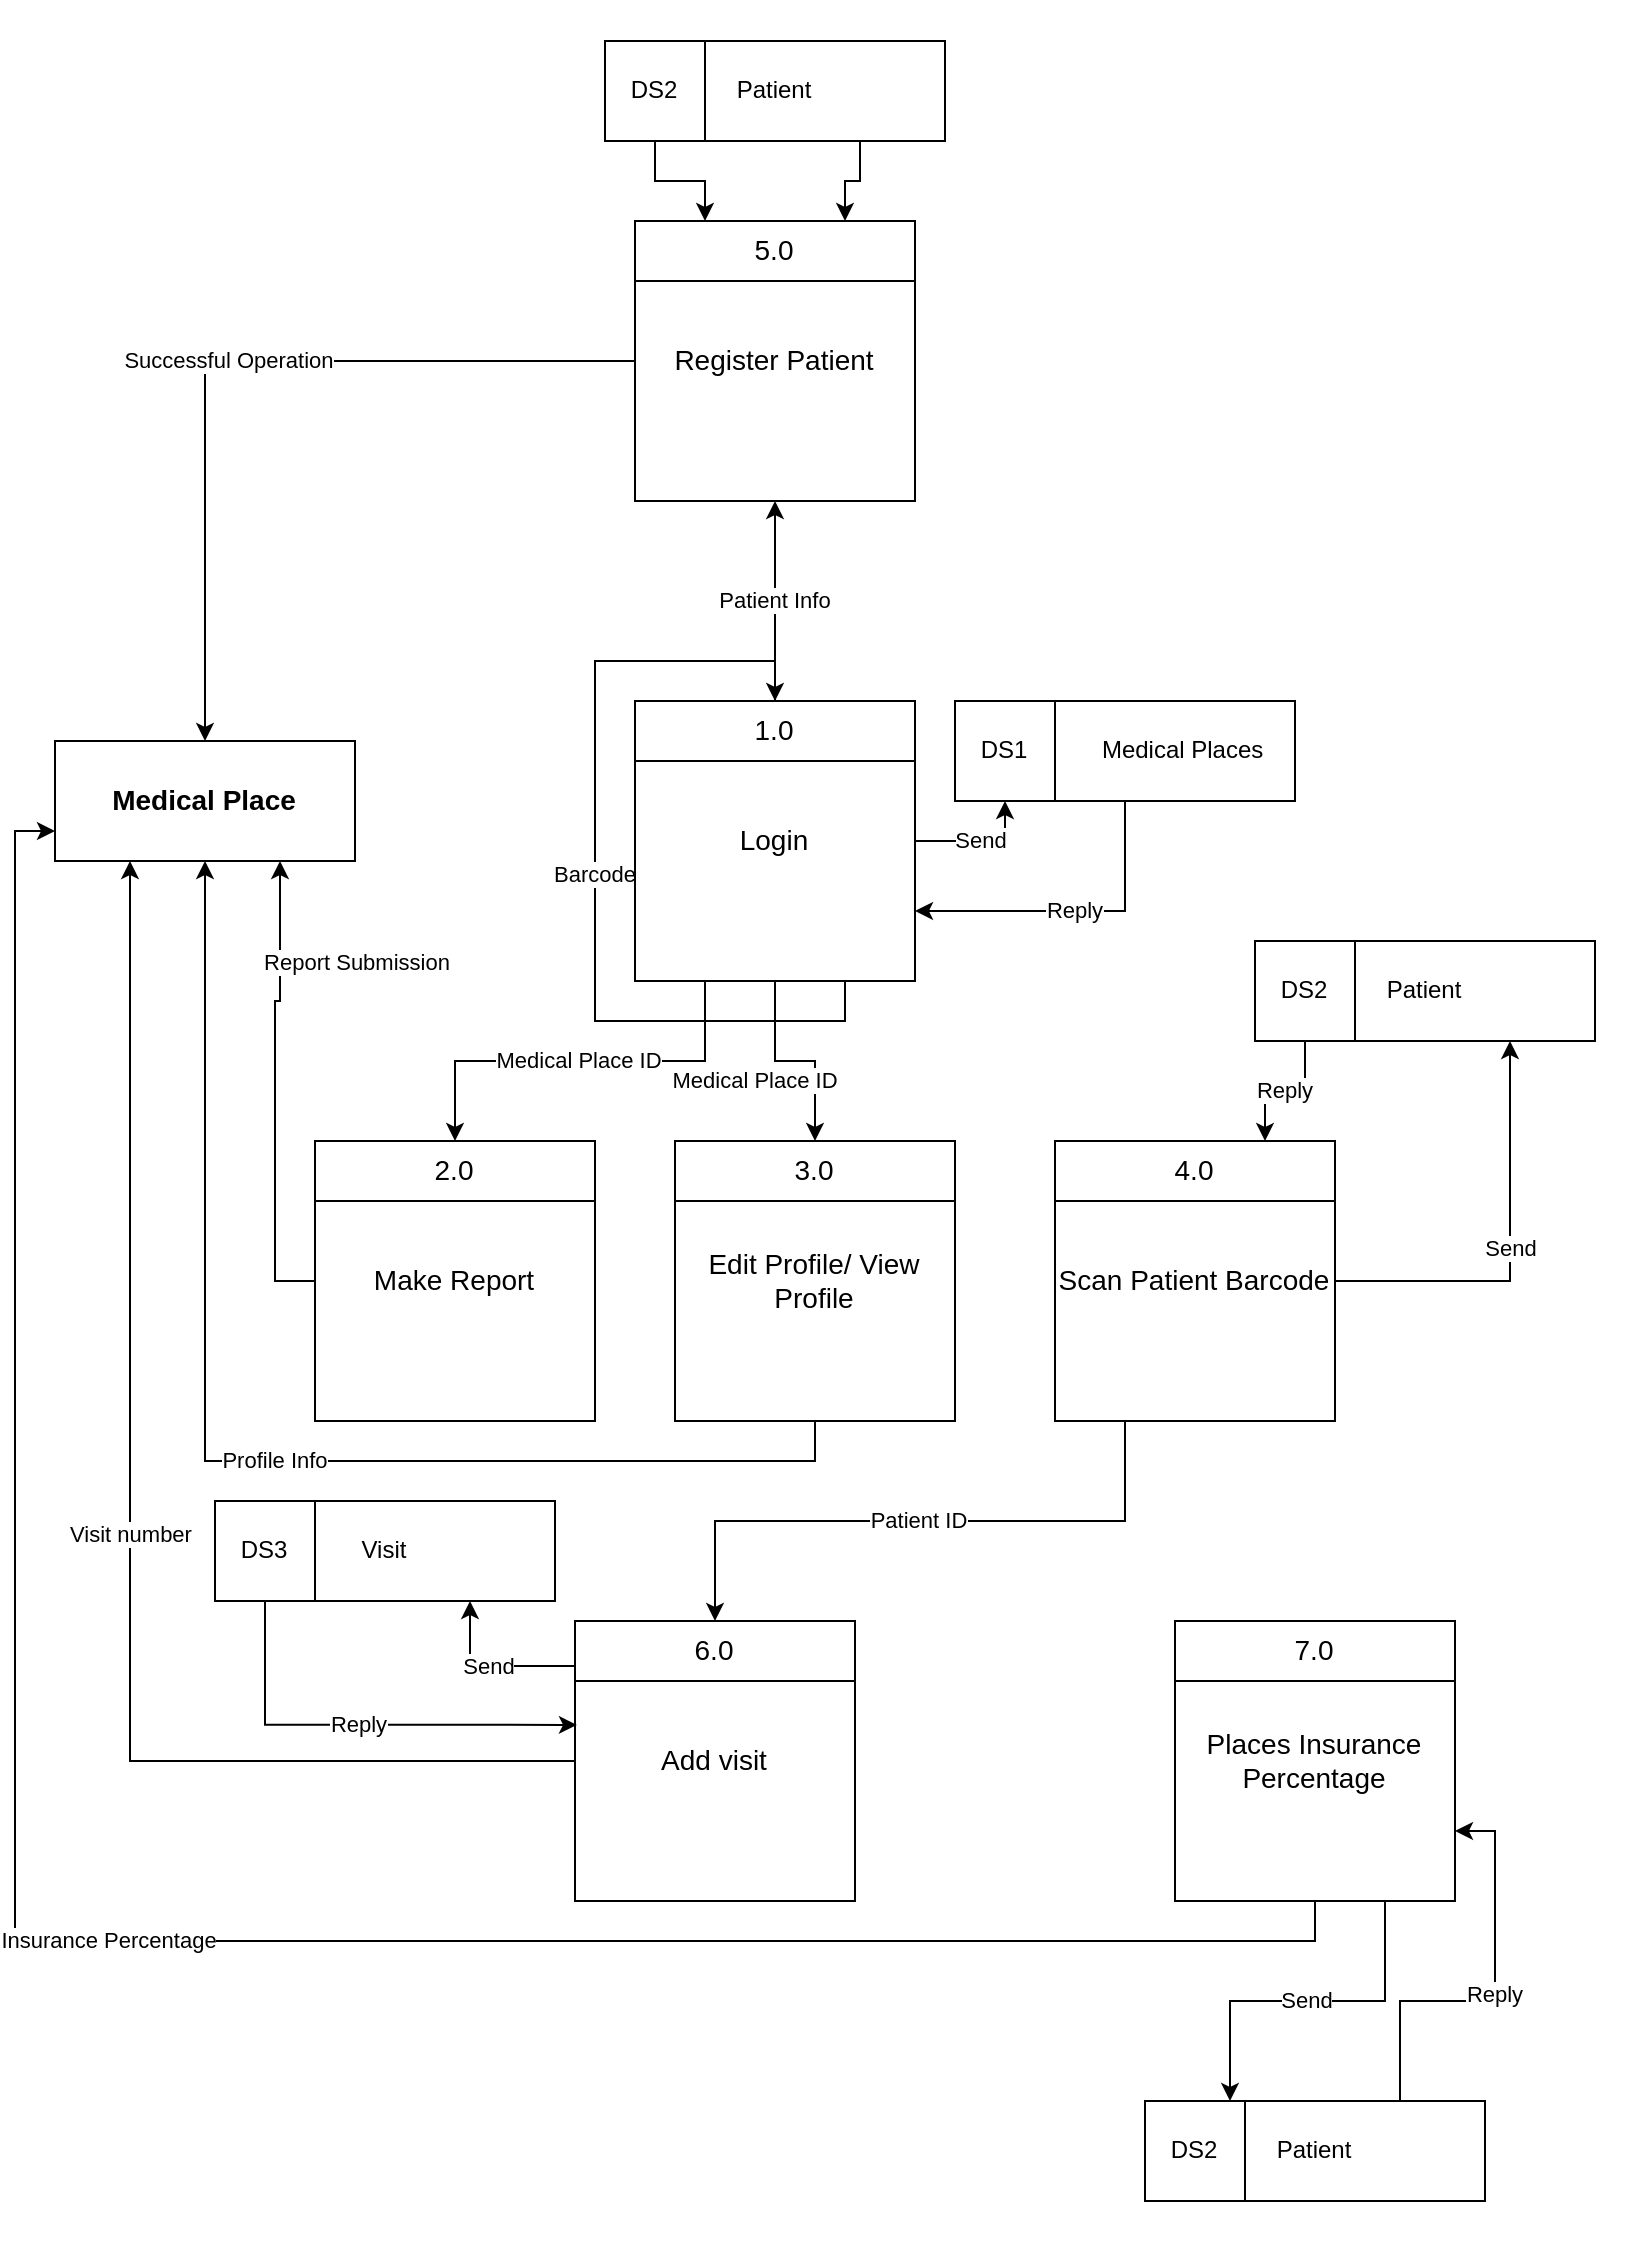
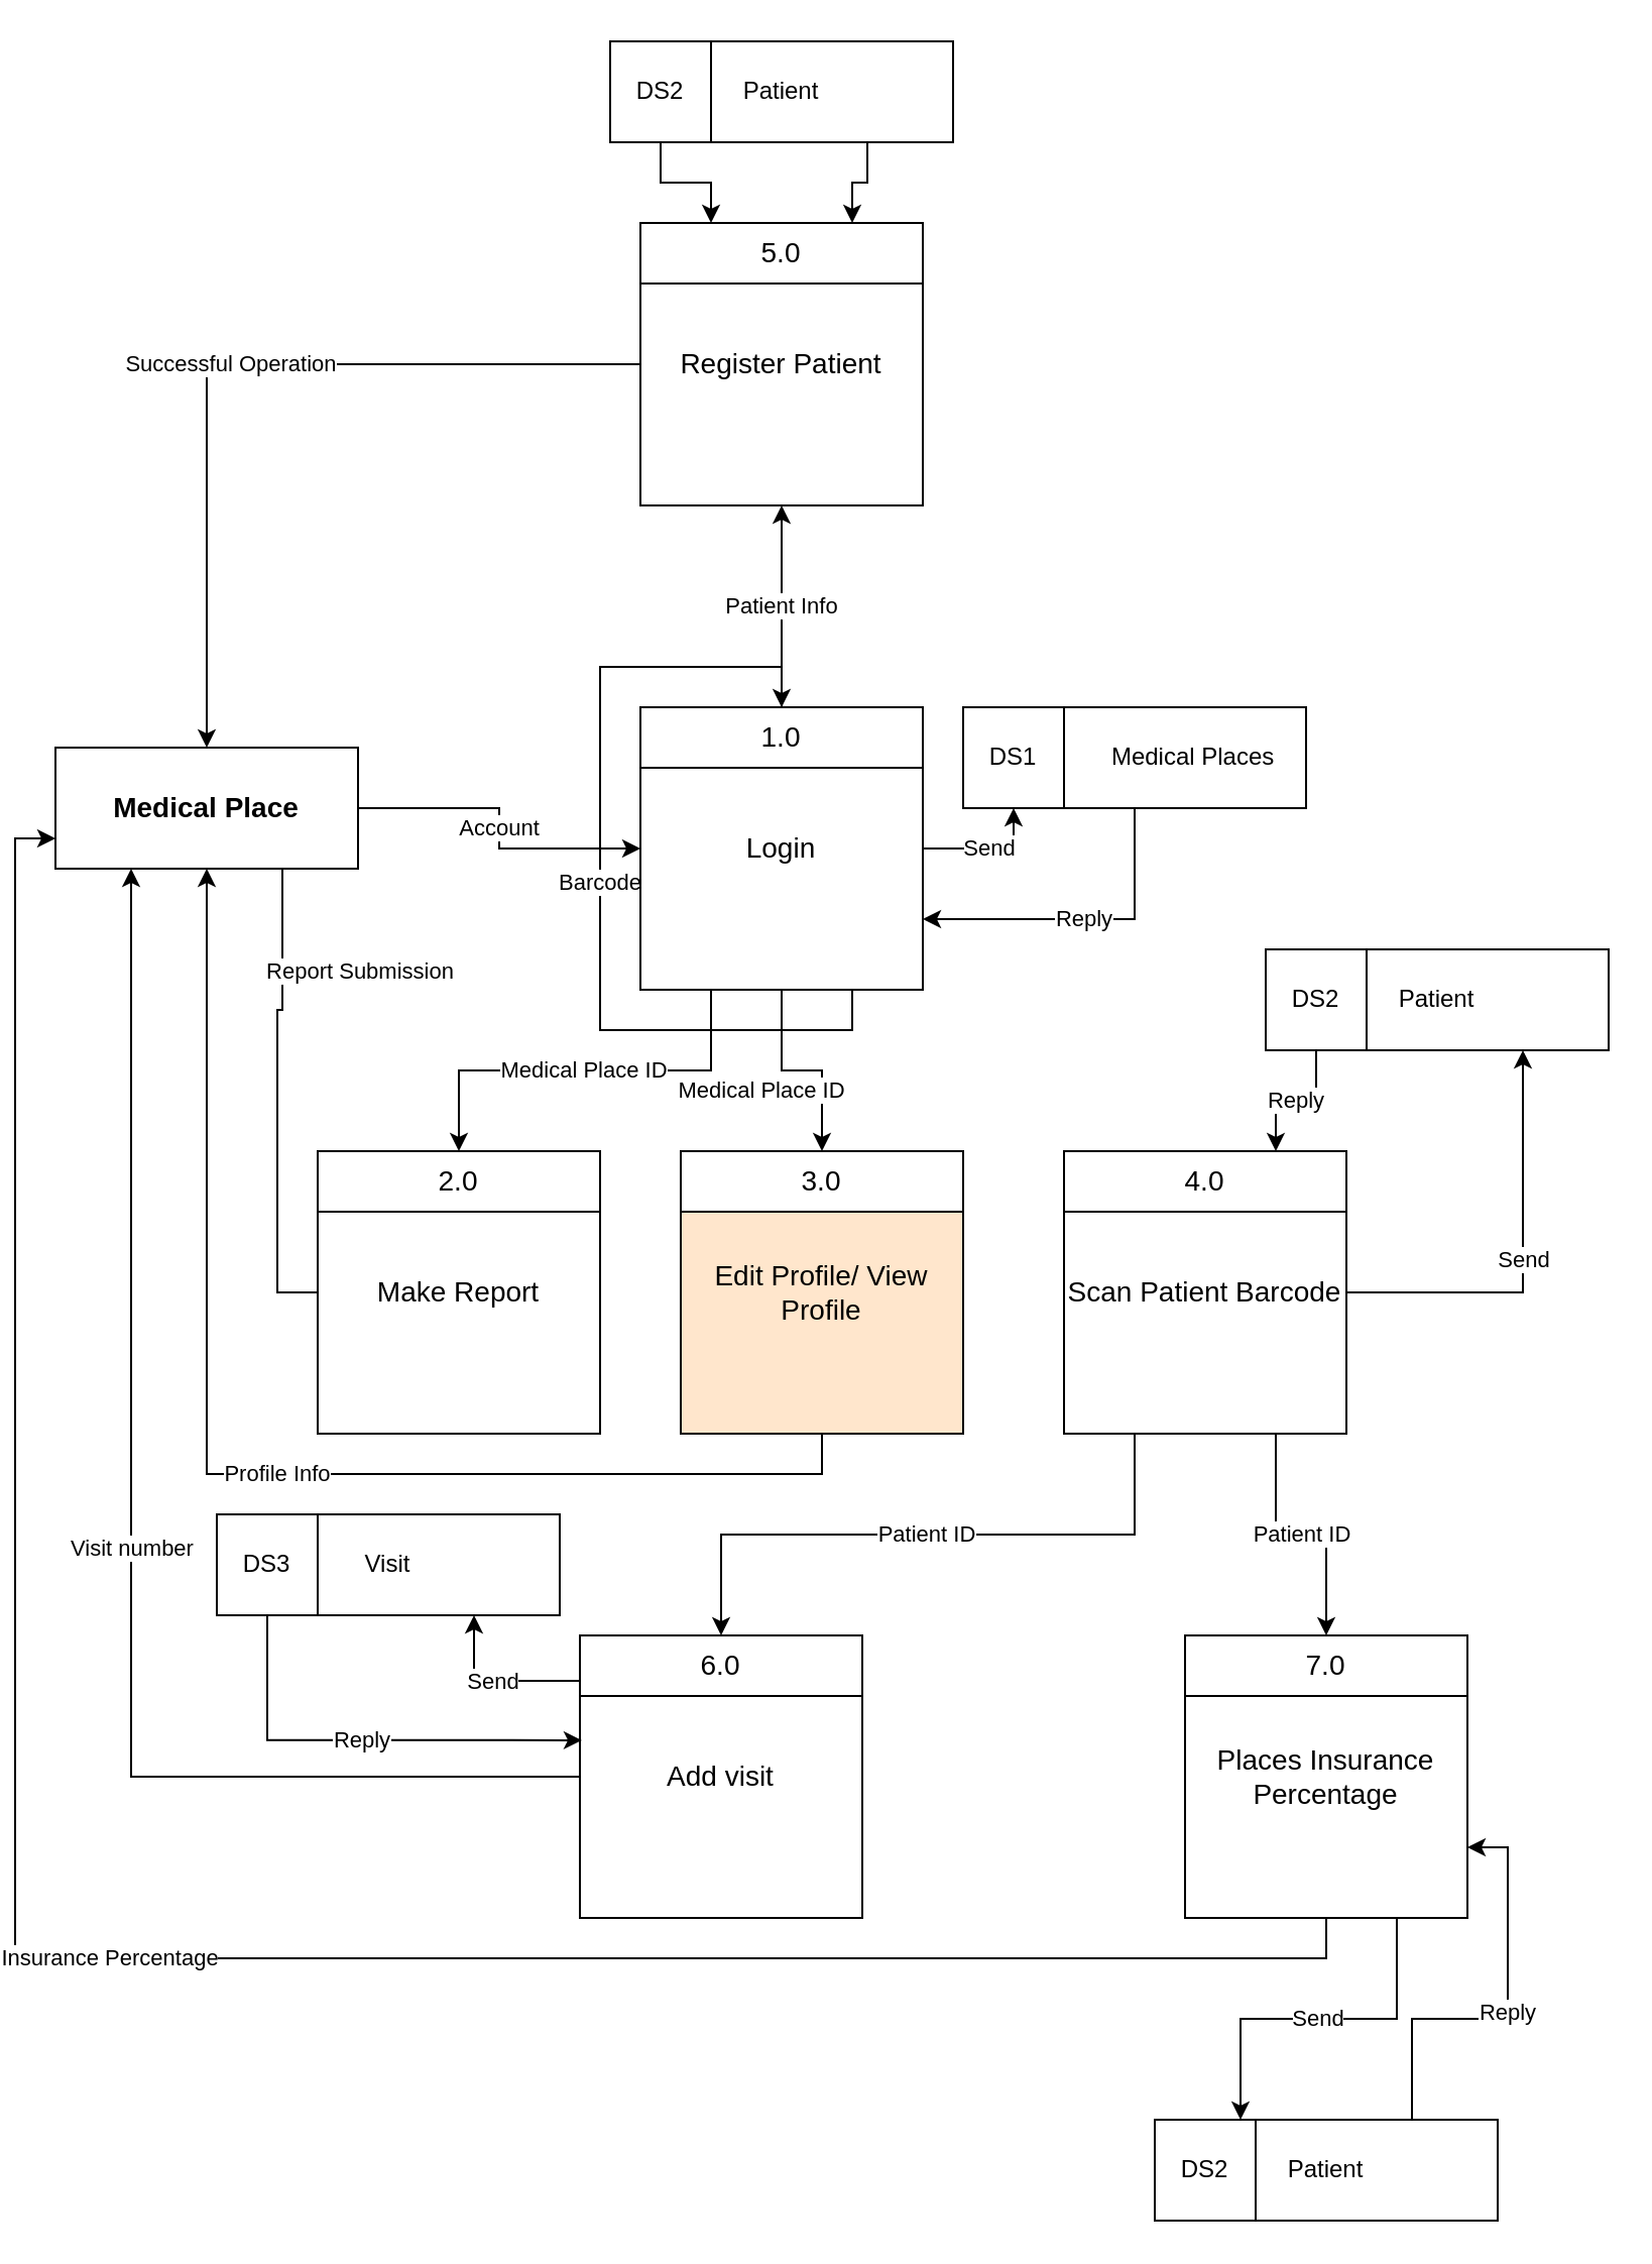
+ <mxCell id="2" value="Account" style="edgeStyle=orthogonalEdgeStyle;rounded=0;orthogonalLoop=1;jettySize=auto;html=1;exitX=1;exitY=0.5;exitDx=0;exitDy=0;entryX=0;entryY=0.5;entryDx=0;entryDy=0;" edge="1" parent="1" source="3" target="7"><mxGeometry relative="1" as="geometry" /></mxCell>
- <mxCell id="14" value="Report Submission" style="edgeStyle=orthogonalEdgeStyle;rounded=0;orthogonalLoop=1;jettySize=auto;html=1;exitX=0;exitY=0.5;exitDx=0;exitDy=0;entryX=0.75;entryY=1;entryDx=0;entryDy=0;" edge="1" parent="1" source="15" target="3"><mxGeometry x="0.57" y="-37" relative="1" as="geometry"><mxPoint x="1" y="1" as="offset" /></mxGeometry></mxCell>
+ <mxCell id="14" value="Report Submission" style="edgeStyle=orthogonalEdgeStyle;rounded=0;orthogonalLoop=1;jettySize=auto;html=1;exitX=0;exitY=0.5;exitDx=0;exitDy=0;entryX=0.75;entryY=1;entryDx=0;entryDy=0;endArrow=none;" edge="1" parent="1" source="15" target="3"><mxGeometry x="0.57" y="-37" relative="1" as="geometry"><mxPoint x="1" y="1" as="offset" /></mxGeometry></mxCell>
- <mxCell id="18" value="Edit Profile/ View Profile" style="whiteSpace=wrap;html=1;aspect=fixed;fontSize=14;" vertex="1" parent="1"><mxGeometry x="330" y="570" width="140" height="140" as="geometry" /></mxCell>
+ <mxCell id="18" value="Edit Profile/ View Profile" style="whiteSpace=wrap;html=1;aspect=fixed;fontSize=14;fillColor=#ffe6cc;" vertex="1" parent="1"><mxGeometry x="330" y="570" width="140" height="140" as="geometry" /></mxCell>
+ <mxCell id="20" value="Patient ID" style="edgeStyle=orthogonalEdgeStyle;rounded=0;orthogonalLoop=1;jettySize=auto;html=1;exitX=0.75;exitY=1;exitDx=0;exitDy=0;" edge="1" parent="1" source="22" target="30"><mxGeometry relative="1" as="geometry" /></mxCell>
